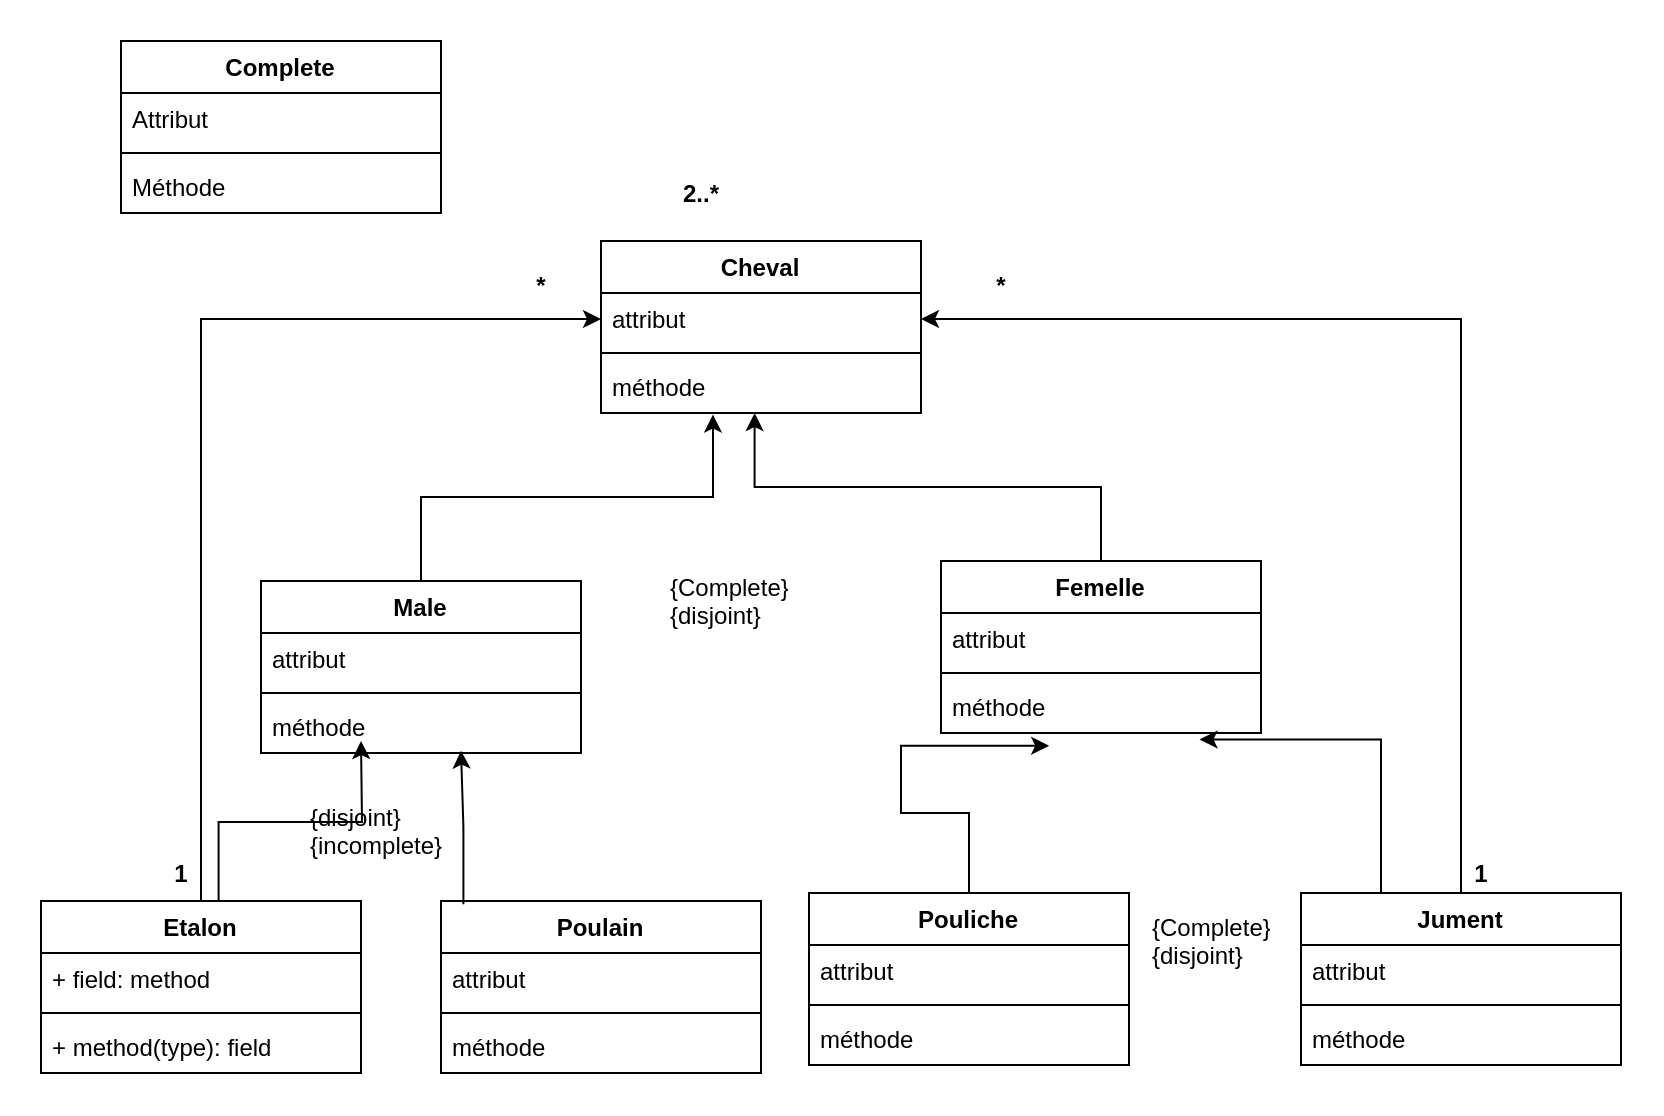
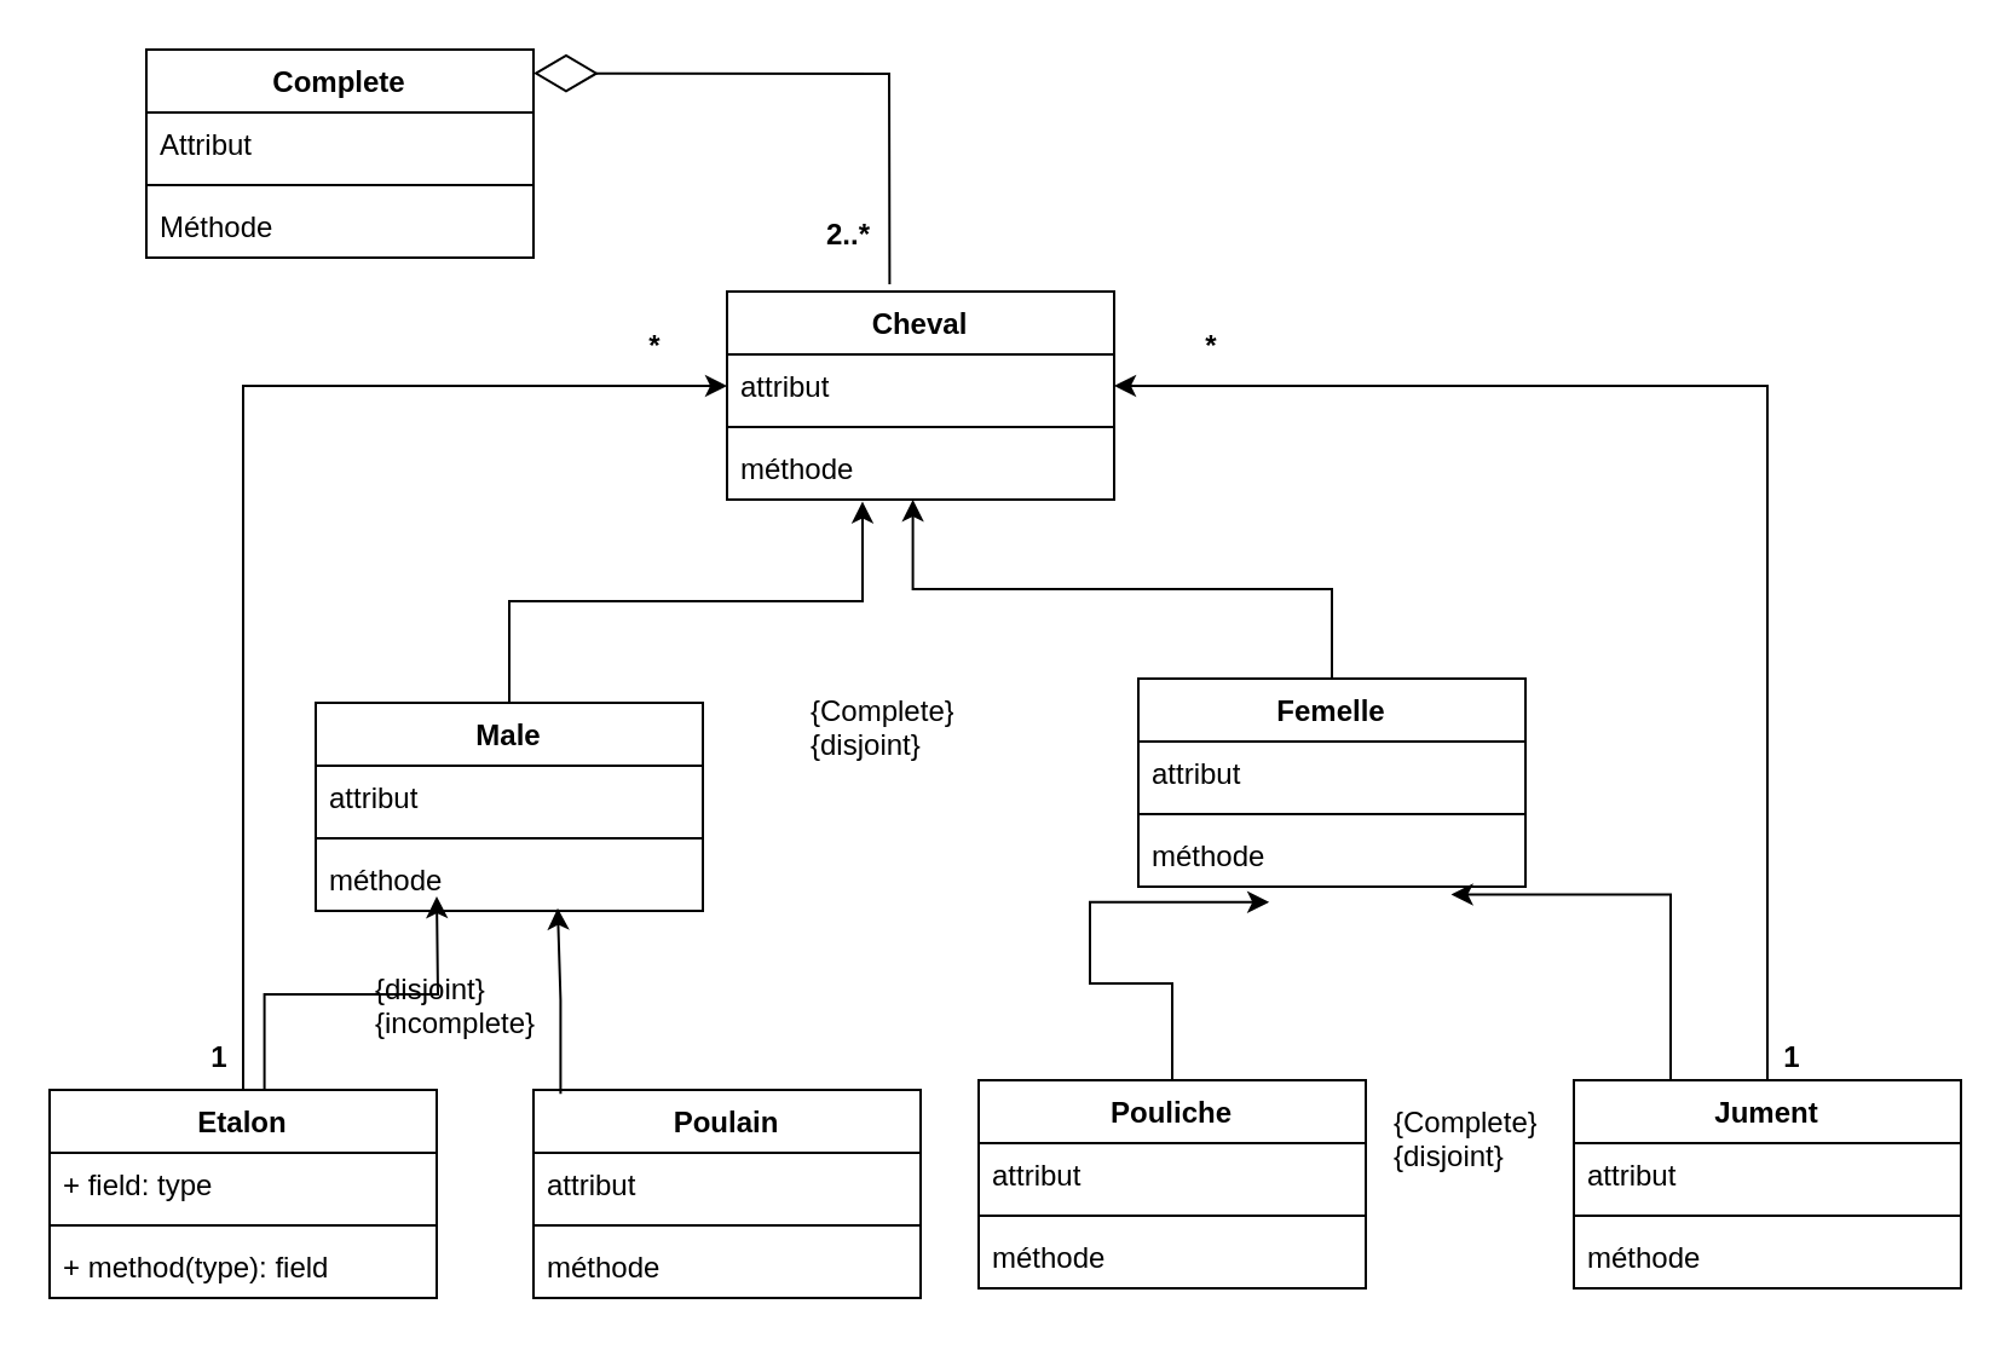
+ <mxCell id="49" value="" style="endArrow=diamondThin;endFill=0;endSize=24;html=1;rounded=0;entryX=1;entryY=0.114;entryDx=0;entryDy=0;entryPerimeter=0;exitX=0.42;exitY=-0.035;exitDx=0;exitDy=0;exitPerimeter=0;" edge="1" parent="1" source="7" target="45"><mxGeometry width="160" relative="1" as="geometry"><mxPoint x="300" as="sourcePoint" y="30" /><mxPoint x="460" as="targetPoint" y="30" /><Array as="points"><mxPoint x="367" y="30" /></Array></mxGeometry></mxCell>
- <mxCell id="4" value="+ field: method" style="text;strokeColor=none;fillColor=none;align=left;verticalAlign=top;spacingLeft=4;spacingRight=4;overflow=hidden;rotatable=0;points=[[0,0.5],[1,0.5]];portConstraint=eastwest;whiteSpace=wrap;html=1;" vertex="1" parent="3"><mxGeometry y="26" width="160" height="26" as="geometry" /></mxCell>
+ <mxCell id="4" value="+ field: type" style="text;strokeColor=none;fillColor=none;align=left;verticalAlign=top;spacingLeft=4;spacingRight=4;overflow=hidden;rotatable=0;points=[[0,0.5],[1,0.5]];portConstraint=eastwest;whiteSpace=wrap;html=1;" vertex="1" parent="3"><mxGeometry y="26" width="160" height="26" as="geometry" /></mxCell>
